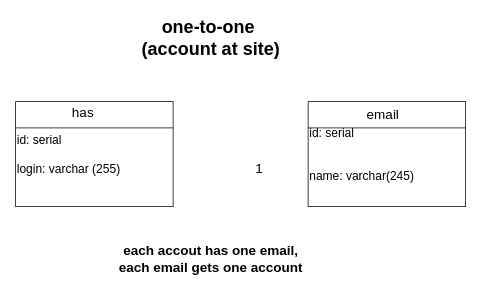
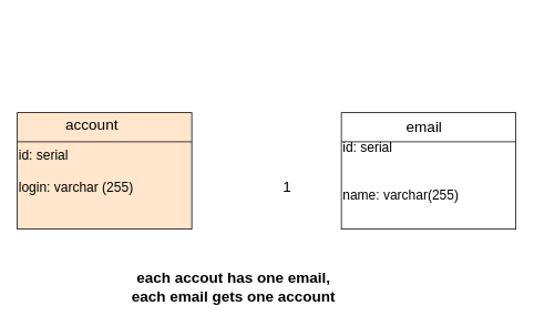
- <mxCell id="5" value="&lt;font style=&quot;font-size: 24px;&quot;&gt;&lt;b&gt;one-to-one&amp;nbsp;&lt;br&gt;(account at site)&lt;br&gt;&lt;/b&gt;&lt;/font&gt;" style="text;html=1;align=center;verticalAlign=middle;resizable=0;points=[];autosize=1;strokeColor=none;fillColor=none;fontSize=18;" parent="1" vertex="1"><mxGeometry x="180" y="20" width="200" height="60" as="geometry" /></mxCell>
- <mxCell id="4" value="&lt;font style=&quot;font-size: 18px;&quot;&gt;has&lt;/font&gt;" style="text;html=1;strokeColor=none;fillColor=none;align=center;verticalAlign=middle;whiteSpace=wrap;rounded=0;" parent="1" vertex="1"><mxGeometry x="30" y="135" width="160" height="30" as="geometry" /></mxCell>
+ <mxCell id="4" value="&lt;font style=&quot;font-size: 18px;&quot;&gt;account&lt;/font&gt;" style="text;html=1;strokeColor=none;fillColor=none;align=center;verticalAlign=middle;whiteSpace=wrap;rounded=0;" parent="1" vertex="1"><mxGeometry x="30" y="135" width="160" height="30" as="geometry" /></mxCell>
- <mxCell id="2" value="&lt;font size=&quot;3&quot;&gt;id: serial&lt;br&gt;&lt;br&gt;login: varchar (255)&lt;br&gt;&lt;/font&gt;" style="rounded=0;whiteSpace=wrap;html=1;align=left;" parent="1" vertex="1"><mxGeometry x="20" y="135" width="210" height="140" as="geometry" /></mxCell>
+ <mxCell id="2" value="&lt;font size=&quot;3&quot;&gt;id: serial&lt;br&gt;&lt;br&gt;login: varchar (255)&lt;br&gt;&lt;/font&gt;" style="rounded=0;whiteSpace=wrap;html=1;align=left;fillColor=#ffe6cc;" parent="1" vertex="1"><mxGeometry x="20" y="135" width="210" height="140" as="geometry" /></mxCell>
- <mxCell id="6" value="&lt;font size=&quot;3&quot;&gt;id: serial&lt;br&gt;&lt;br&gt;&lt;br&gt;name: varchar(245)&lt;br&gt;&lt;/font&gt;" style="rounded=0;whiteSpace=wrap;html=1;align=left;" parent="1" vertex="1"><mxGeometry x="410" y="135" width="210" height="140" as="geometry" /></mxCell>
+ <mxCell id="6" value="&lt;font size=&quot;3&quot;&gt;id: serial&lt;br&gt;&lt;br&gt;&lt;br&gt;name: varchar(255)&lt;br&gt;&lt;/font&gt;" style="rounded=0;whiteSpace=wrap;html=1;align=left;" parent="1" vertex="1"><mxGeometry x="410" y="135" width="210" height="140" as="geometry" /></mxCell>
